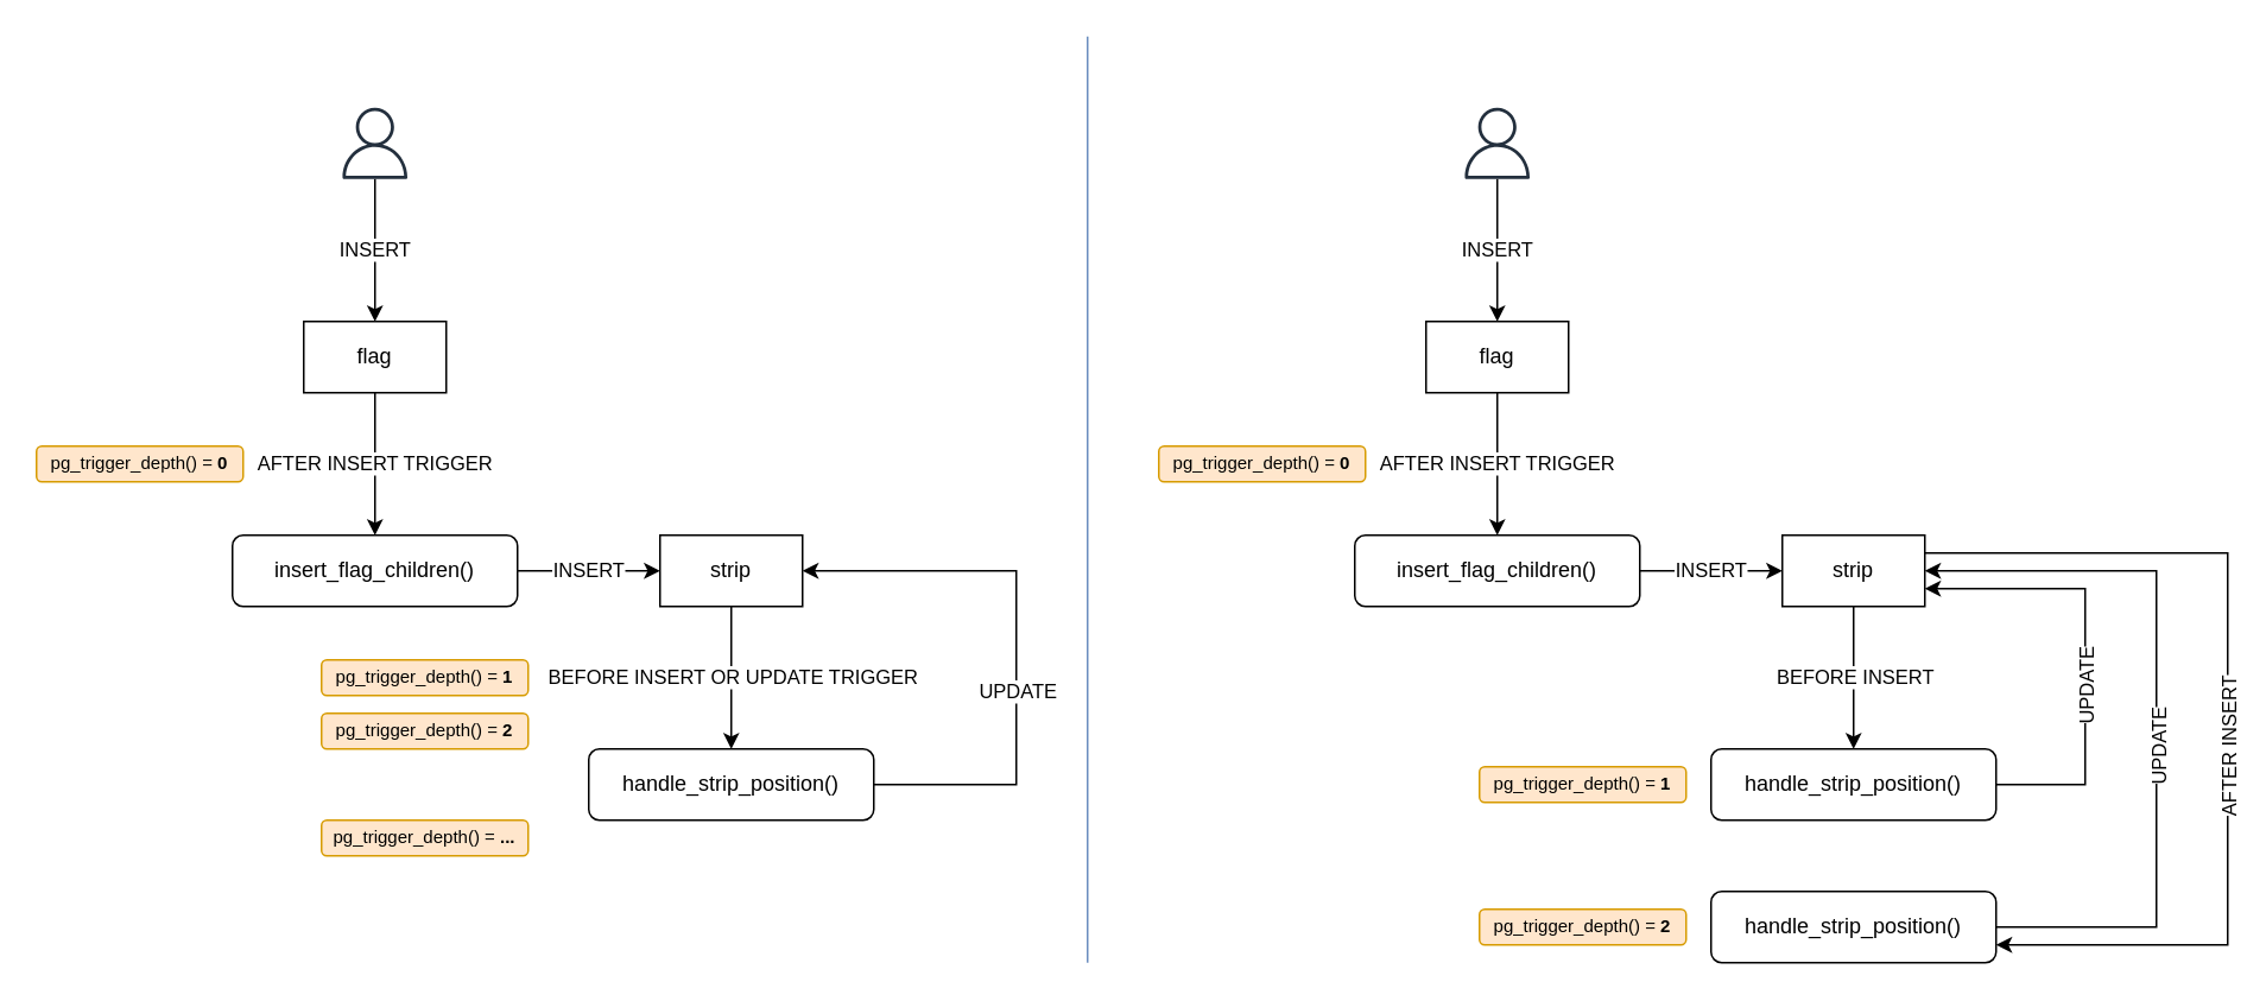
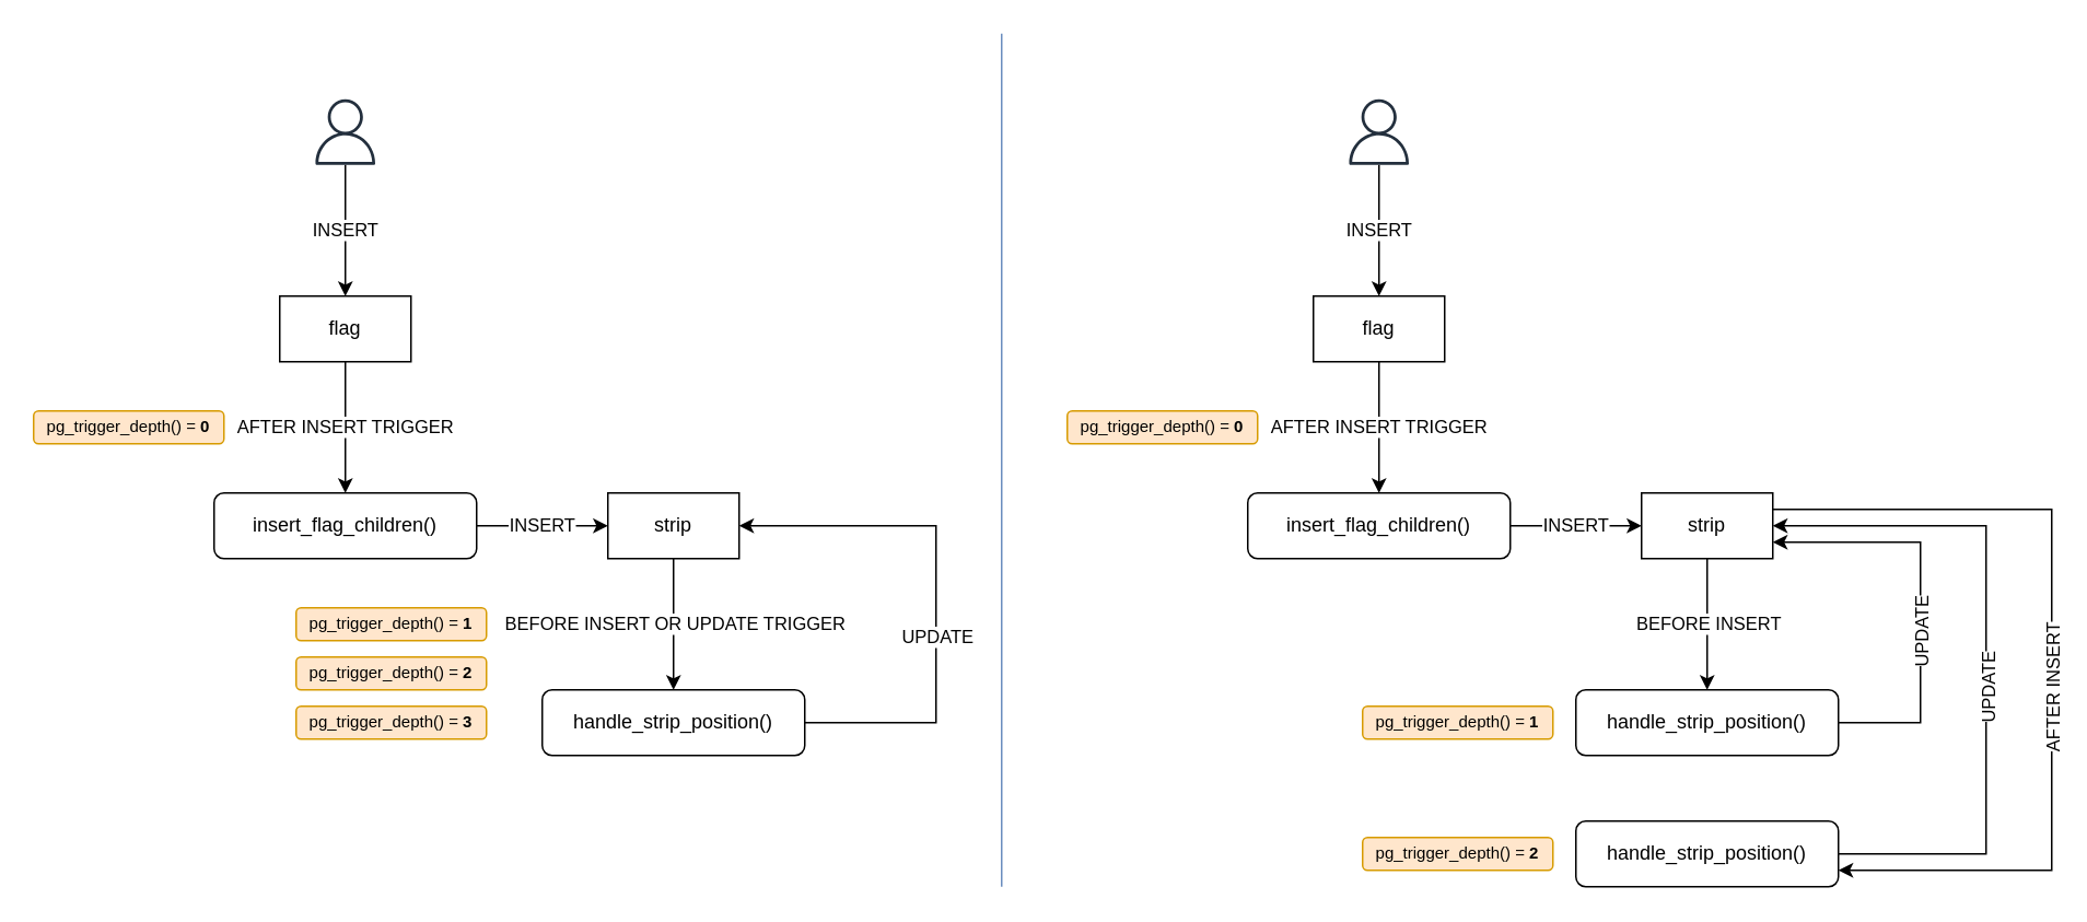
+ <mxCell id="17" value="pg_trigger_depth() = &lt;b&gt;3&lt;/b&gt;" style="text;html=1;strokeColor=#d79b00;fillColor=#ffe6cc;align=center;verticalAlign=middle;whiteSpace=wrap;rounded=1;fontSize=10;spacing=0;spacingTop=-2;" vertex="1" parent="1"><mxGeometry x="180" y="430" width="116" height="20" as="geometry" /></mxCell>
- <mxCell id="18" value="pg_trigger_depth() = &lt;b&gt;...&lt;/b&gt;" style="text;html=1;strokeColor=#d79b00;fillColor=#ffe6cc;align=center;verticalAlign=middle;whiteSpace=wrap;rounded=1;fontSize=10;spacing=0;spacingTop=-2;" vertex="1" parent="1"><mxGeometry x="180" y="460" width="116" height="20" as="geometry" /></mxCell>
